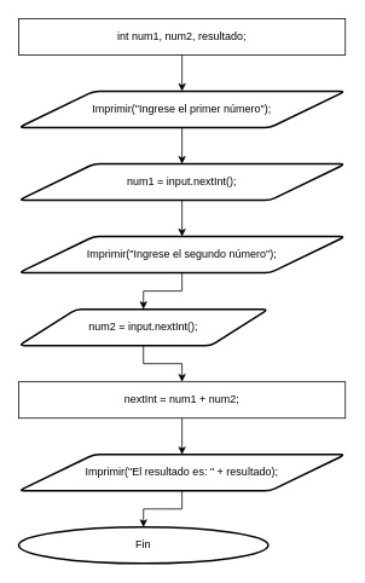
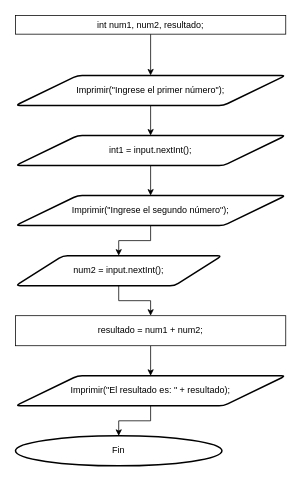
- <mxCell id="3" value="int num1, num2, resultado;" style="rounded=0;whiteSpace=wrap;html=1;" vertex="1" parent="1"><mxGeometry x="20" y="20" width="360" height="40" as="geometry" /></mxCell>
+ <mxCell id="3" value="int num1, num2, resultado;" style="rounded=0;whiteSpace=wrap;html=1;" vertex="1" parent="1"><mxGeometry x="20" y="20" width="360" height="25" as="geometry" /></mxCell>
- <mxCell id="7" value="num1 = input.nextInt();" style="shape=parallelogram;html=1;strokeWidth=2;perimeter=parallelogramPerimeter;whiteSpace=wrap;rounded=1;arcSize=12;size=0.23;" vertex="1" parent="1"><mxGeometry x="20" y="180" width="360" height="40" as="geometry" /></mxCell>
+ <mxCell id="7" value="int1 = input.nextInt();" style="shape=parallelogram;html=1;strokeWidth=2;perimeter=parallelogramPerimeter;whiteSpace=wrap;rounded=1;arcSize=12;size=0.23;" vertex="1" parent="1"><mxGeometry x="20" y="180" width="360" height="40" as="geometry" /></mxCell>
- <mxCell id="13" value="nextInt = num1 + num2;" style="rounded=0;whiteSpace=wrap;html=1;" vertex="1" parent="1"><mxGeometry x="20" y="420" width="360" height="40" as="geometry" /></mxCell>
+ <mxCell id="13" value="resultado = num1 + num2;" style="rounded=0;whiteSpace=wrap;html=1;" vertex="1" parent="1"><mxGeometry x="20" y="420" width="360" height="40" as="geometry" /></mxCell>
